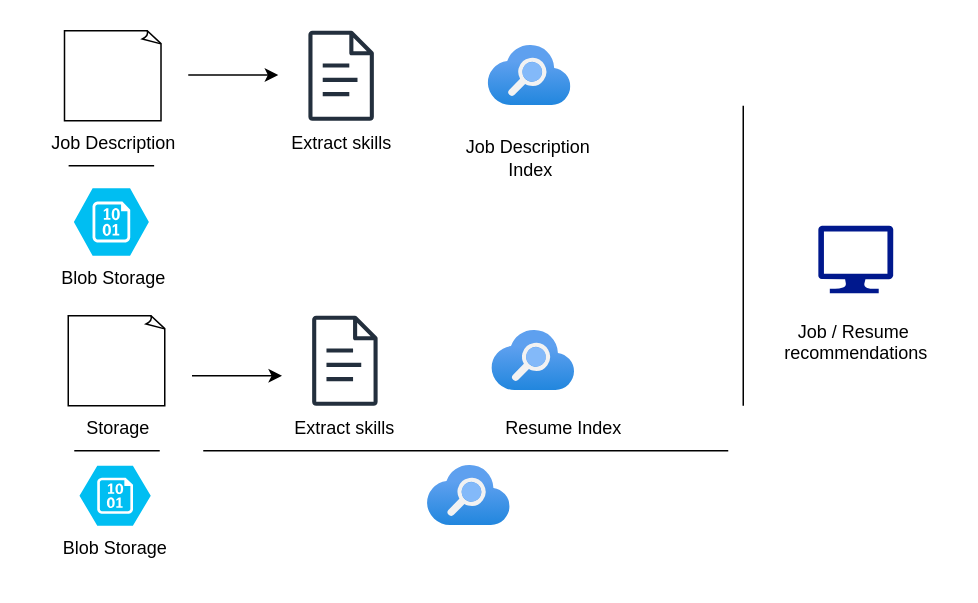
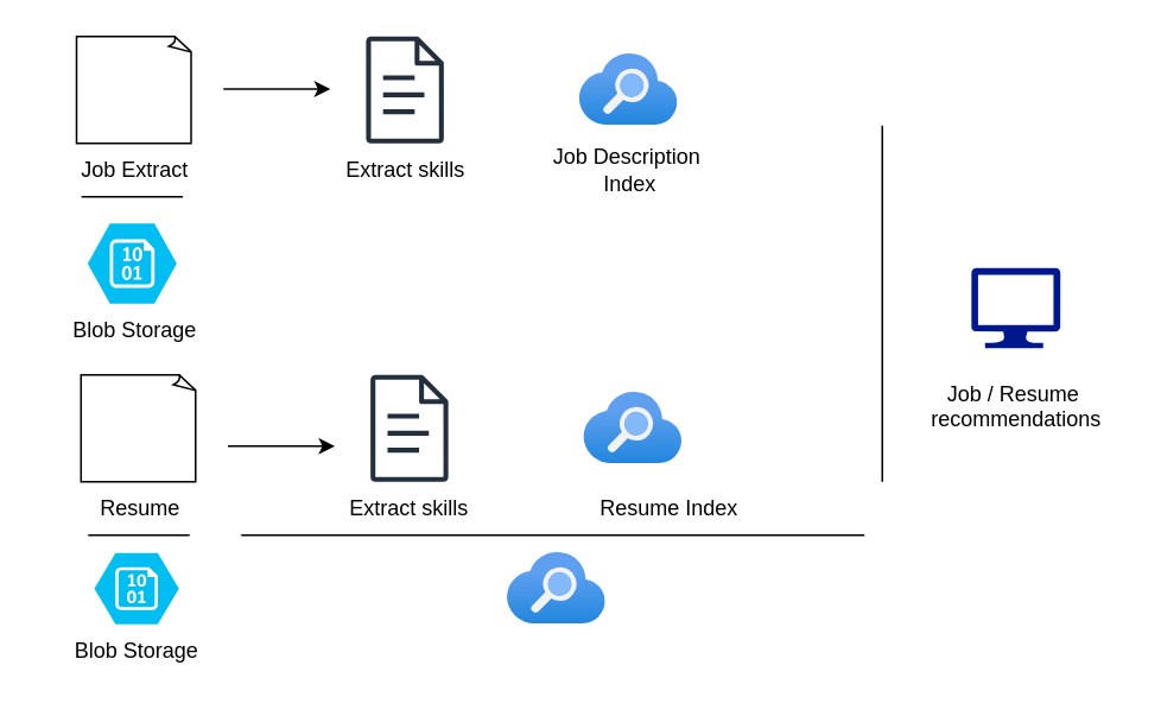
- <mxCell id="10" value="Job Description" style="text;html=1;align=center;verticalAlign=middle;resizable=0;points=[];autosize=1;strokeColor=none;fillColor=none;" vertex="1" parent="1"><mxGeometry x="20" y="80" width="110" height="30" as="geometry" /></mxCell>
+ <mxCell id="10" value="Job Extract" style="text;html=1;align=center;verticalAlign=middle;resizable=0;points=[];autosize=1;strokeColor=none;fillColor=none;" vertex="1" parent="1"><mxGeometry x="20" y="80" width="110" height="30" as="geometry" /></mxCell>
- <mxCell id="25" value="&lt;div&gt;Job Description&amp;nbsp;&lt;/div&gt;&lt;div&gt;Index&lt;/div&gt;" style="text;html=1;align=center;verticalAlign=middle;resizable=0;points=[];autosize=1;strokeColor=none;fillColor=none;" vertex="1" parent="1"><mxGeometry x="297.69" y="85" width="110" height="40" as="geometry" /></mxCell>
+ <mxCell id="25" value="&lt;div&gt;Job Description&amp;nbsp;&lt;/div&gt;&lt;div&gt;Index&lt;/div&gt;" style="text;html=1;align=center;verticalAlign=middle;resizable=0;points=[];autosize=1;strokeColor=none;fillColor=none;" vertex="1" parent="1"><mxGeometry x="297.69" y="75" width="110" height="40" as="geometry" /></mxCell>
- <mxCell id="11" value="Storage" style="text;html=1;align=center;verticalAlign=middle;resizable=0;points=[];autosize=1;strokeColor=none;fillColor=none;" vertex="1" parent="1"><mxGeometry x="42.5" y="270" width="70" height="30" as="geometry" /></mxCell>
+ <mxCell id="11" value="Resume" style="text;html=1;align=center;verticalAlign=middle;resizable=0;points=[];autosize=1;strokeColor=none;fillColor=none;" vertex="1" parent="1"><mxGeometry x="42.5" y="270" width="70" height="30" as="geometry" /></mxCell>
